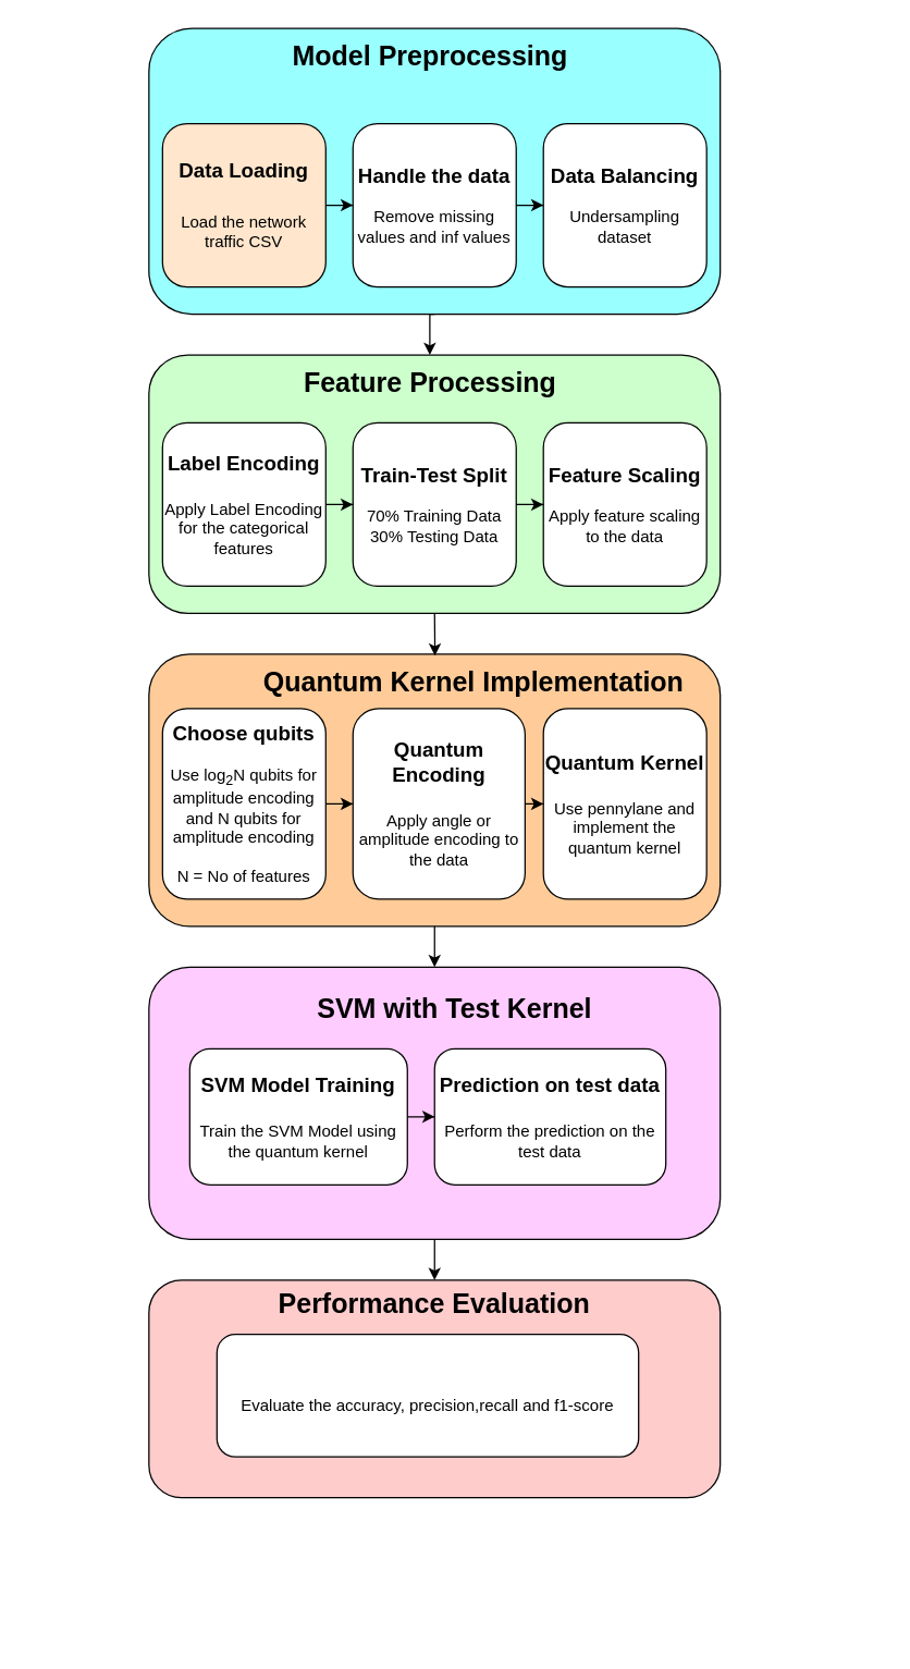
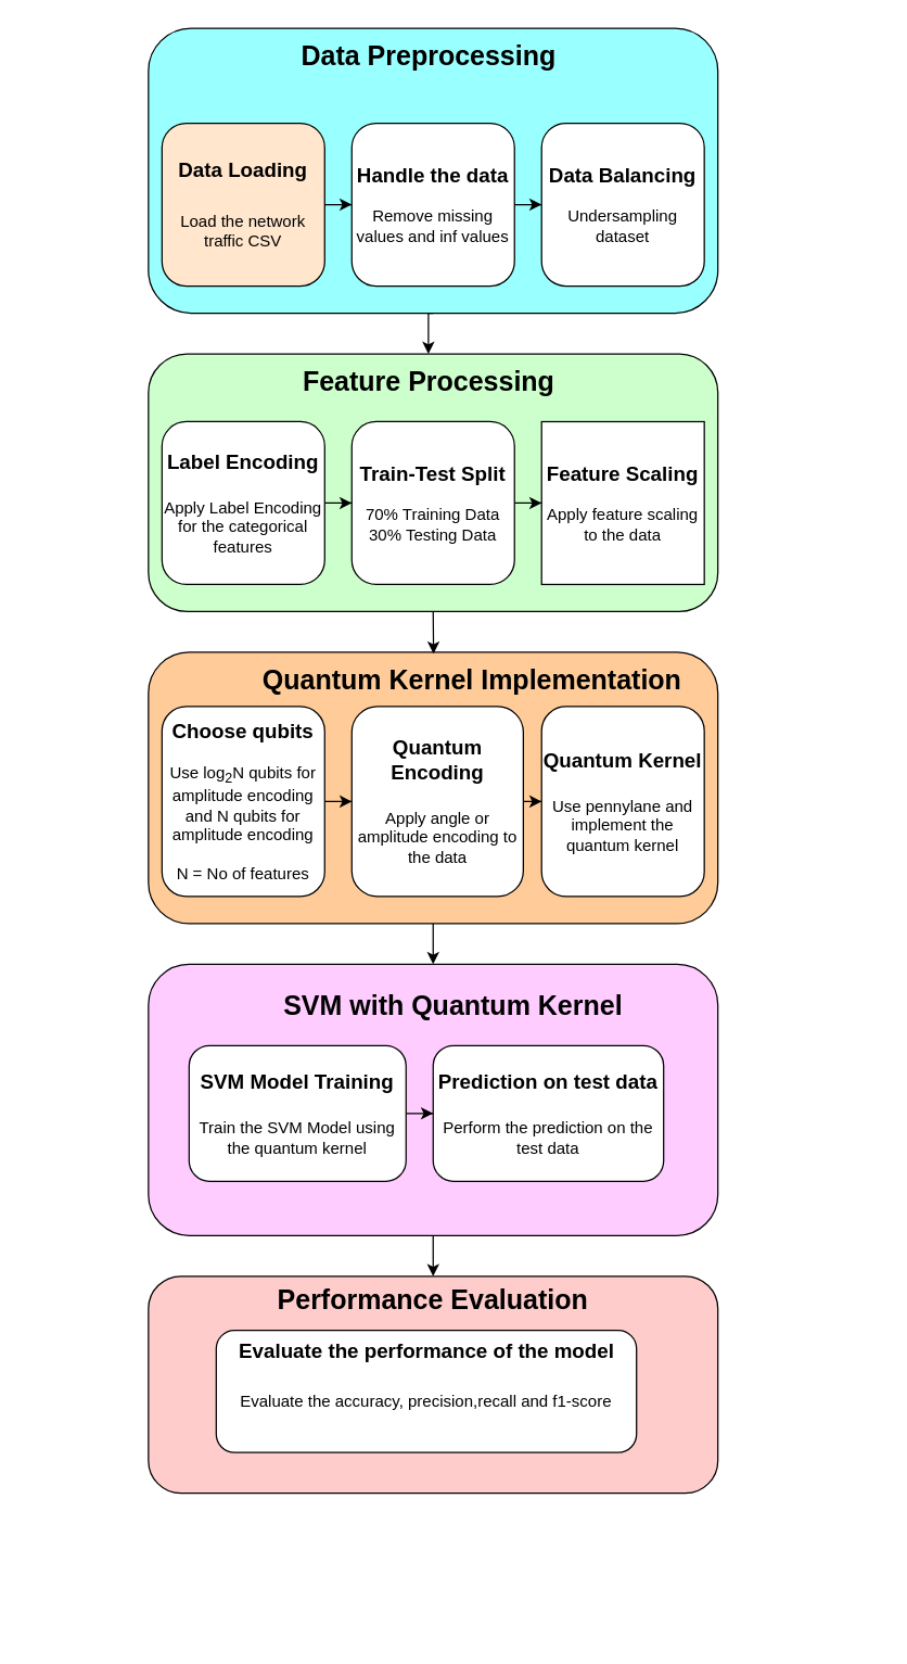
- <mxCell id="7" value="&lt;font style=&quot;font-size: 20px;&quot;&gt;&lt;b&gt;Model Preprocessing&lt;/b&gt;&lt;/font&gt;" style="text;html=1;align=center;verticalAlign=middle;whiteSpace=wrap;rounded=0;" parent="1" vertex="1"><mxGeometry x="20.5" y="20" width="590" height="40" as="geometry" /></mxCell>
+ <mxCell id="7" value="&lt;font style=&quot;font-size: 20px;&quot;&gt;&lt;b&gt;Data Preprocessing&lt;/b&gt;&lt;/font&gt;" style="text;html=1;align=center;verticalAlign=middle;whiteSpace=wrap;rounded=0;" parent="1" vertex="1"><mxGeometry x="20.5" y="20" width="590" height="40" as="geometry" /></mxCell>
- <mxCell id="29" value="&lt;div&gt;&lt;b style=&quot;&quot;&gt;&lt;span style=&quot;font-size: 15px;&quot;&gt;Feature Scaling&lt;/span&gt;&lt;br&gt;&lt;/b&gt;&lt;div&gt;&lt;br&gt;&lt;/div&gt;&lt;div&gt;Apply feature scaling to the data&lt;/div&gt;&lt;/div&gt;" style="rounded=1;whiteSpace=wrap;html=1;" parent="1" vertex="1"><mxGeometry x="399" y="310" width="120" height="120" as="geometry" /></mxCell>
+ <mxCell id="29" value="&lt;div&gt;&lt;b style=&quot;&quot;&gt;&lt;span style=&quot;font-size: 15px;&quot;&gt;Feature Scaling&lt;/span&gt;&lt;br&gt;&lt;/b&gt;&lt;div&gt;&lt;br&gt;&lt;/div&gt;&lt;div&gt;Apply feature scaling to the data&lt;/div&gt;&lt;/div&gt;" style="whiteSpace=wrap;html=1;rounded=0;" parent="1" vertex="1"><mxGeometry x="399" y="310" width="120" height="120" as="geometry" /></mxCell>
- <mxCell id="13" value="&lt;span style=&quot;font-size: 20px;&quot;&gt;&lt;b&gt;SVM with Test Kernel&lt;/b&gt;&lt;/span&gt;" style="text;html=1;align=center;verticalAlign=middle;whiteSpace=wrap;rounded=0;" parent="1" vertex="1"><mxGeometry x="39" y="720" width="590" height="40" as="geometry" /></mxCell>
+ <mxCell id="13" value="&lt;span style=&quot;font-size: 20px;&quot;&gt;&lt;b&gt;SVM with Quantum Kernel&lt;/b&gt;&lt;/span&gt;" style="text;html=1;align=center;verticalAlign=middle;whiteSpace=wrap;rounded=0;" parent="1" vertex="1"><mxGeometry x="39" y="720" width="590" height="40" as="geometry" /></mxCell>
+ <mxCell id="18" value="Evaluate the performance of the model" style="text;html=1;align=center;verticalAlign=middle;whiteSpace=wrap;rounded=0;fontSize=15;fontStyle=1" parent="1" vertex="1"><mxGeometry x="170.75" y="980" width="286.5" height="30" as="geometry" /></mxCell>
